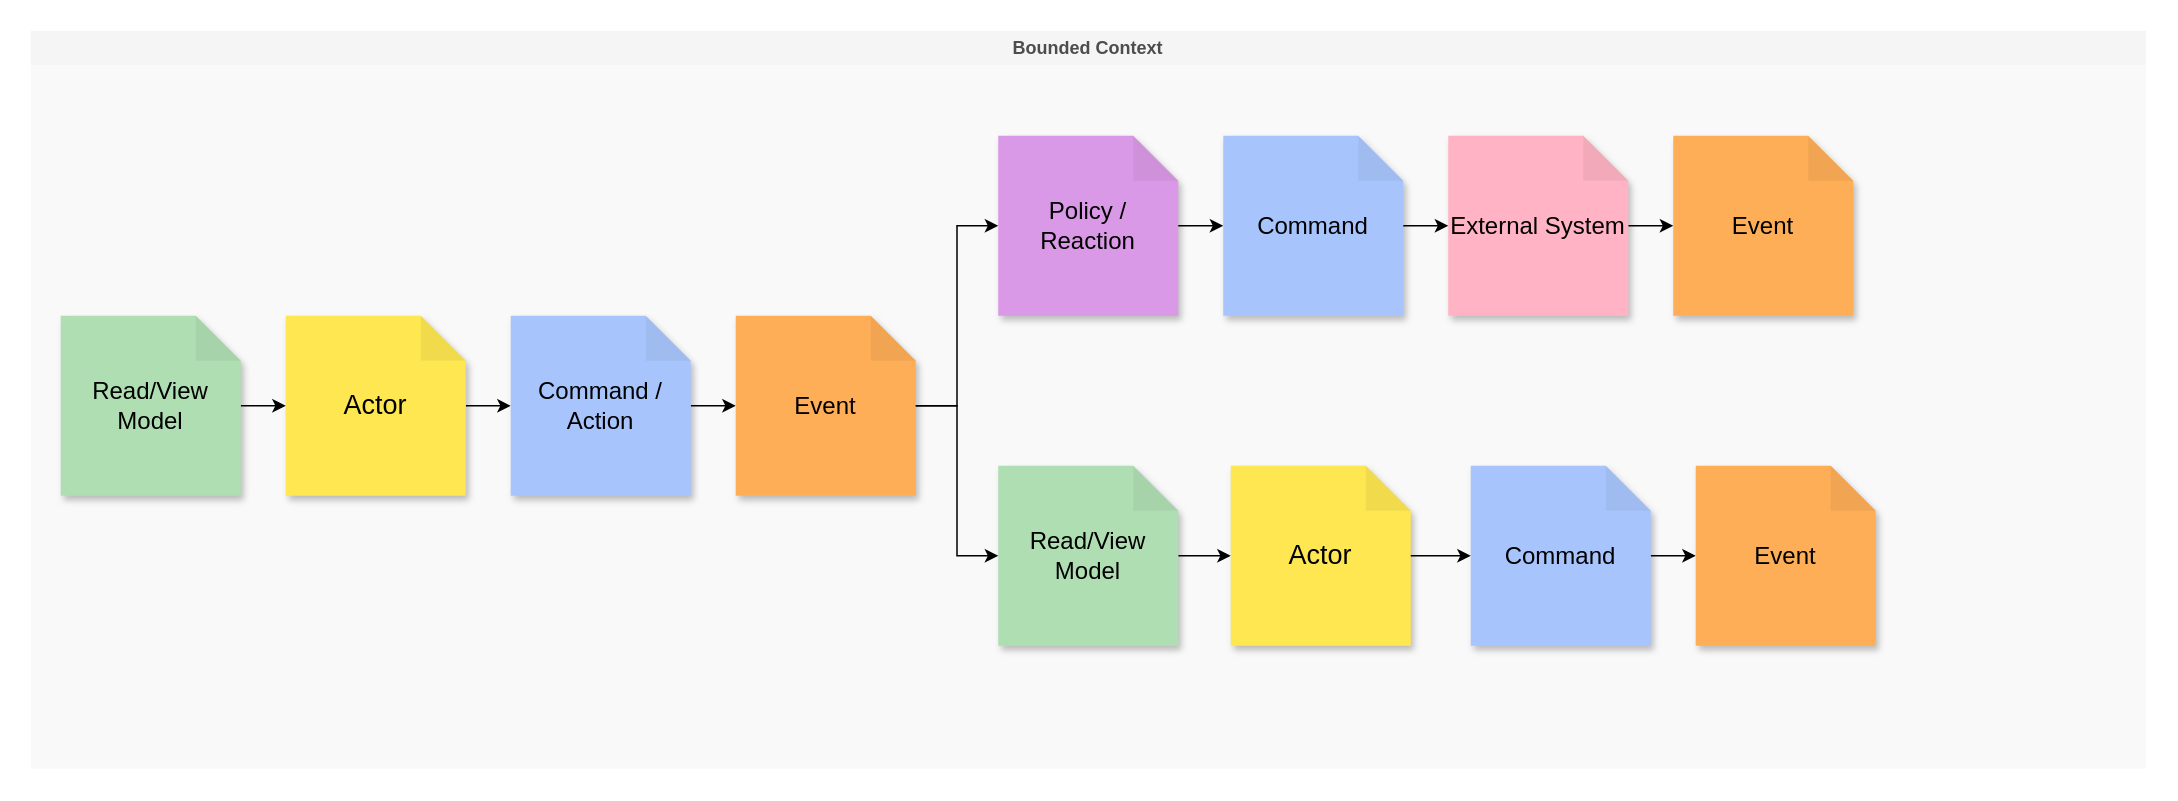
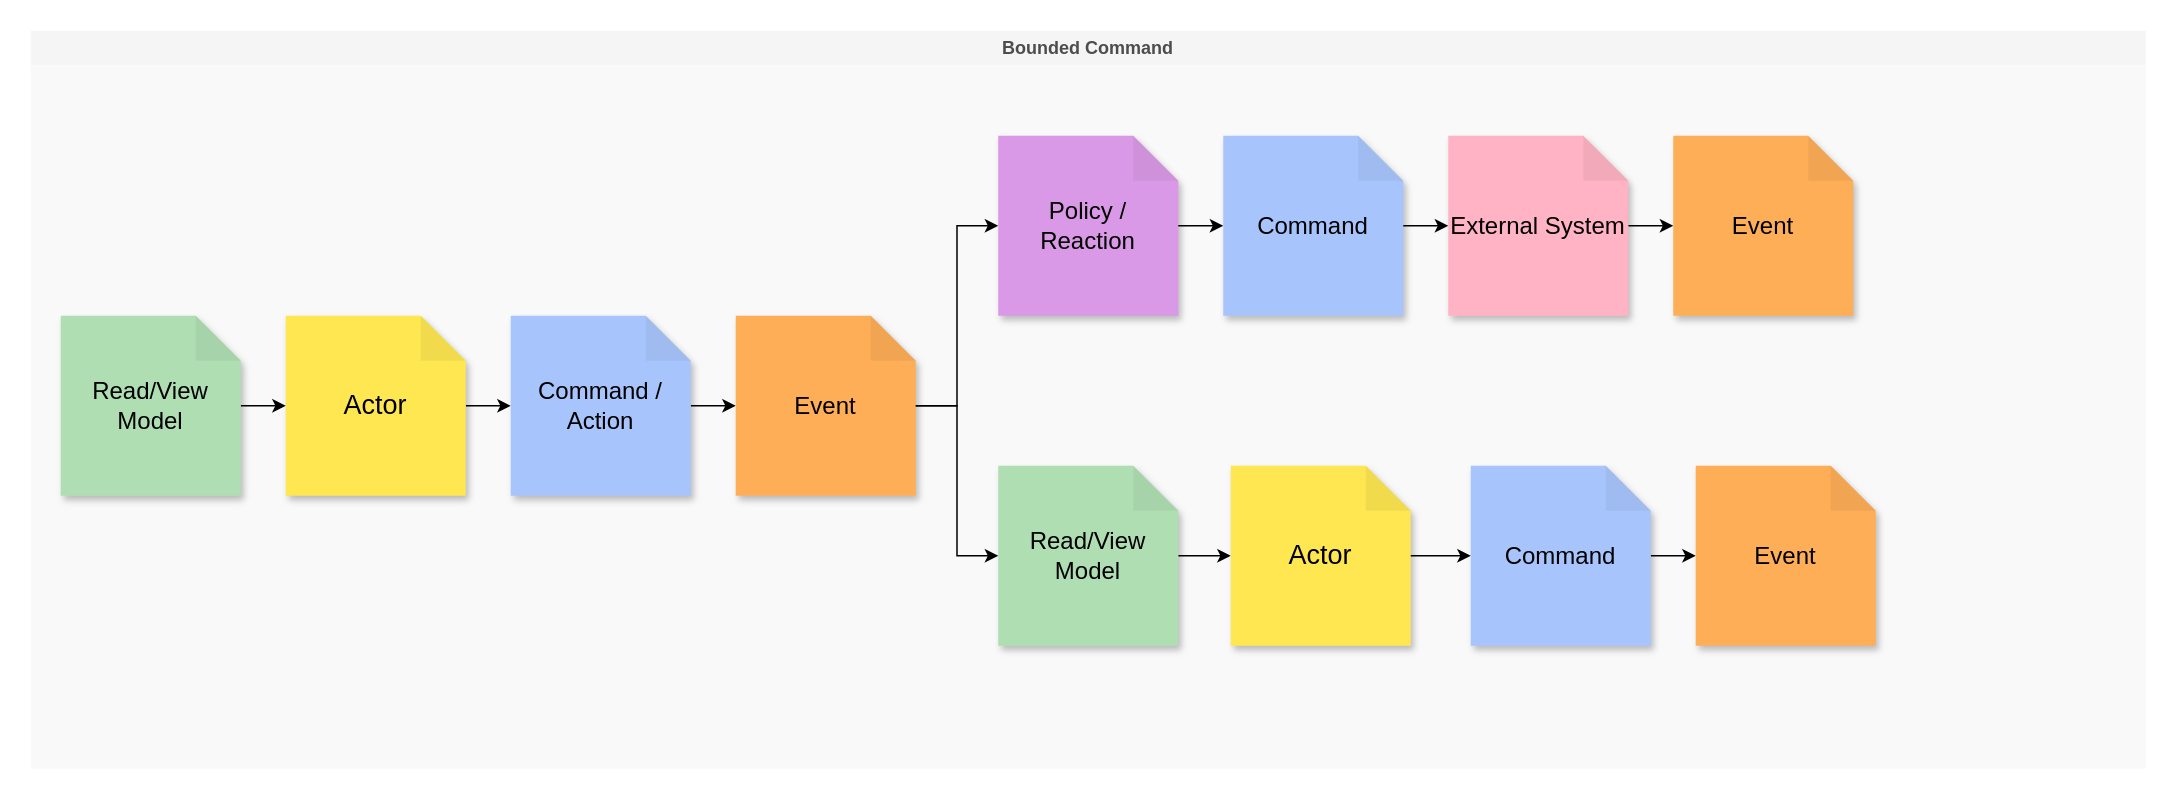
- <mxCell id="2" value="Bounded Context" style="swimlane;whiteSpace=wrap;html=1;strokeColor=none;swimlaneLine=0;fillColor=#F5F5F5;gradientColor=none;swimlaneFillColor=#f9f9f9;fontStyle=1;fontColor=#4D4D4D;glass=0;shadow=0;" parent="1" vertex="1"><mxGeometry x="20" y="20" width="1410" height="492" as="geometry"><mxRectangle x="488" y="-400" width="130" height="26" as="alternateBounds" /></mxGeometry></mxCell>
+ <mxCell id="2" value="Bounded Command" style="swimlane;whiteSpace=wrap;html=1;strokeColor=none;swimlaneLine=0;fillColor=#F5F5F5;gradientColor=none;swimlaneFillColor=#f9f9f9;fontStyle=1;fontColor=#4D4D4D;glass=0;shadow=0;" parent="1" vertex="1"><mxGeometry x="20" y="20" width="1410" height="492" as="geometry"><mxRectangle x="488" y="-400" width="130" height="26" as="alternateBounds" /></mxGeometry></mxCell>
